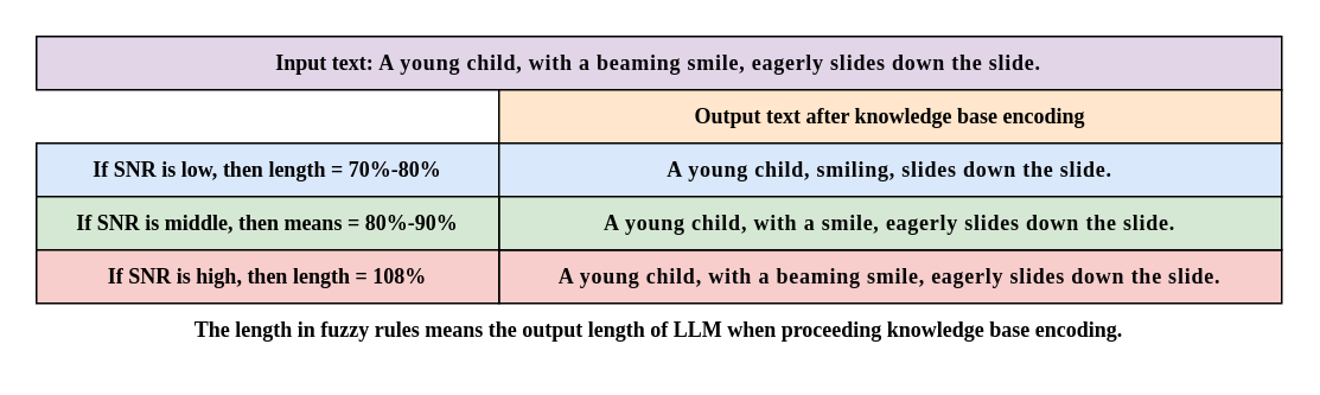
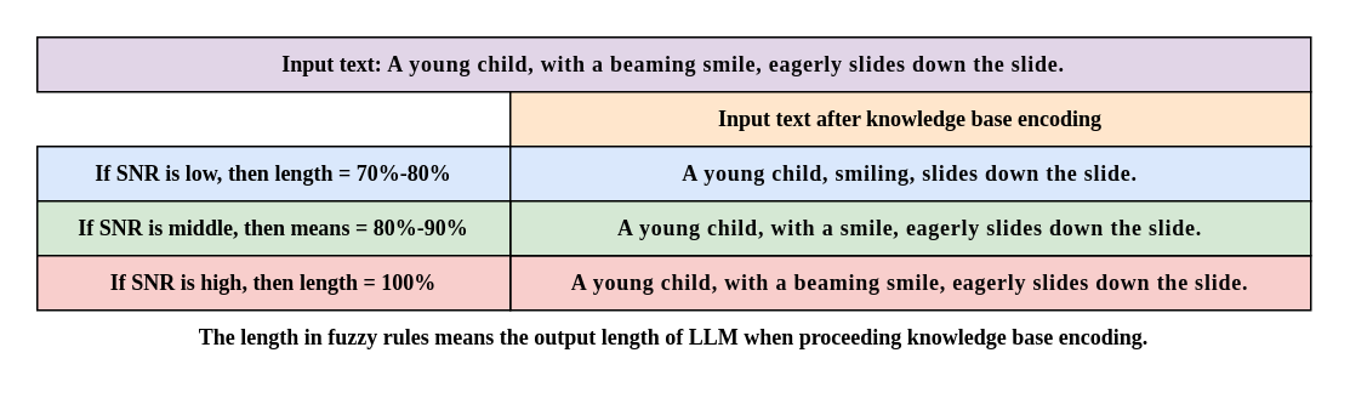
- <mxCell id="4" value="&lt;b style=&quot;font-size: 12px;&quot;&gt;&lt;font style=&quot;font-size: 12px;&quot;&gt;Output text after knowledge base encoding&lt;/font&gt;&lt;/b&gt;" style="rounded=0;whiteSpace=wrap;html=1;fillColor=#ffe6cc;strokeColor=default;fontSize=12;align=center;fontFamily=Times New Roman;" parent="1" vertex="1"><mxGeometry x="280" y="50" width="440" height="30" as="geometry" /></mxCell>
+ <mxCell id="4" value="&lt;b style=&quot;font-size: 12px;&quot;&gt;&lt;font style=&quot;font-size: 12px;&quot;&gt;Input text after knowledge base encoding&lt;/font&gt;&lt;/b&gt;" style="rounded=0;whiteSpace=wrap;html=1;fillColor=#ffe6cc;strokeColor=default;fontSize=12;align=center;fontFamily=Times New Roman;" parent="1" vertex="1"><mxGeometry x="280" y="50" width="440" height="30" as="geometry" /></mxCell>
- <mxCell id="9" value="&lt;b style=&quot;font-size: 12px;&quot;&gt;&lt;font style=&quot;font-size: 12px;&quot;&gt;If SNR is high, then length = 108%&lt;/font&gt;&lt;/b&gt;" style="rounded=0;whiteSpace=wrap;html=1;fillColor=#f8cecc;strokeColor=default;fontSize=12;align=center;fontFamily=Times New Roman;" parent="1" vertex="1"><mxGeometry x="20" y="140" width="260" height="30" as="geometry" /></mxCell>
+ <mxCell id="9" value="&lt;b style=&quot;font-size: 12px;&quot;&gt;&lt;font style=&quot;font-size: 12px;&quot;&gt;If SNR is high, then length = 100%&lt;/font&gt;&lt;/b&gt;" style="rounded=0;whiteSpace=wrap;html=1;fillColor=#f8cecc;strokeColor=default;fontSize=12;align=center;fontFamily=Times New Roman;" parent="1" vertex="1"><mxGeometry x="20" y="140" width="260" height="30" as="geometry" /></mxCell>
